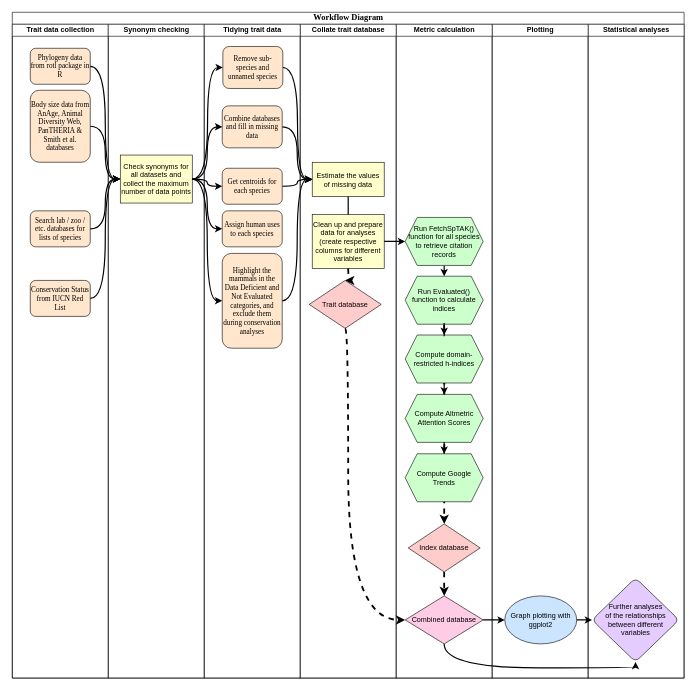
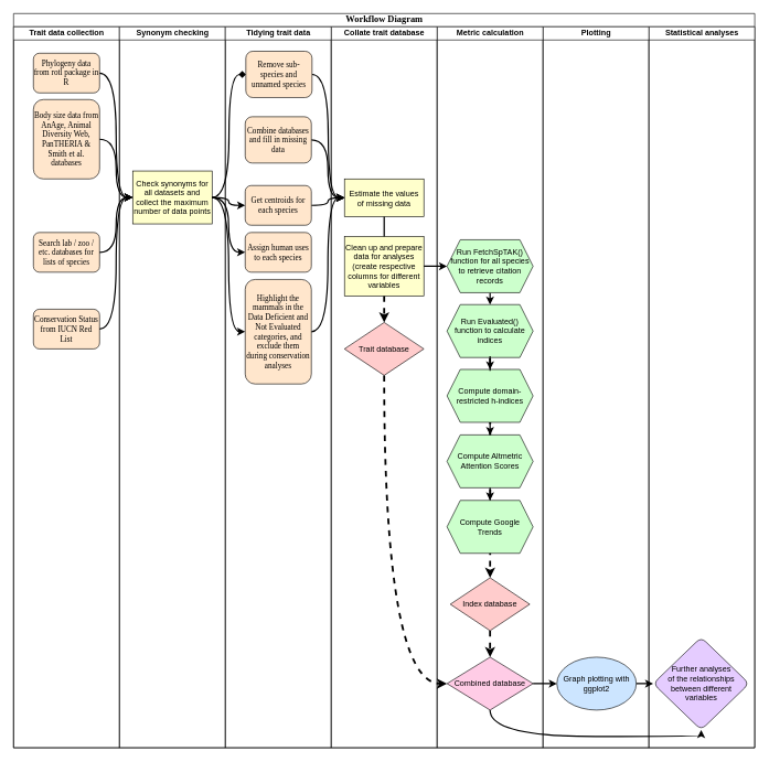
- <mxCell id="46" value="" style="edgeStyle=orthogonalEdgeStyle;curved=1;rounded=0;orthogonalLoop=1;jettySize=auto;html=1;strokeWidth=2;entryX=0;entryY=0.5;entryDx=0;entryDy=0;" parent="1" source="11" target="39" edge="1"><mxGeometry relative="1" as="geometry" /></mxCell>
+ <mxCell id="46" value="" style="edgeStyle=orthogonalEdgeStyle;curved=1;rounded=0;orthogonalLoop=1;jettySize=auto;html=1;strokeWidth=2;entryX=0;entryY=0.5;entryDx=0;entryDy=0;endArrow=diamond;" parent="1" source="11" target="39" edge="1"><mxGeometry relative="1" as="geometry" /></mxCell>
- <mxCell id="45" value="" style="edgeStyle=orthogonalEdgeStyle;curved=1;rounded=0;orthogonalLoop=1;jettySize=auto;html=1;strokeWidth=2;entryX=0;entryY=0.5;entryDx=0;entryDy=0;" parent="1" source="11" target="44" edge="1"><mxGeometry relative="1" as="geometry" /></mxCell>
- <mxCell id="31" value="Trait database" style="rhombus;whiteSpace=wrap;html=1;fillColor=#FFCCCC;" parent="26" vertex="1"><mxGeometry x="15" y="427" width="120" height="80" as="geometry" /></mxCell>
+ <mxCell id="31" value="Trait database" style="rhombus;whiteSpace=wrap;html=1;fillColor=#FFCCCC;" parent="26" vertex="1"><mxGeometry x="20" y="447" width="120" height="80" as="geometry" /></mxCell>
